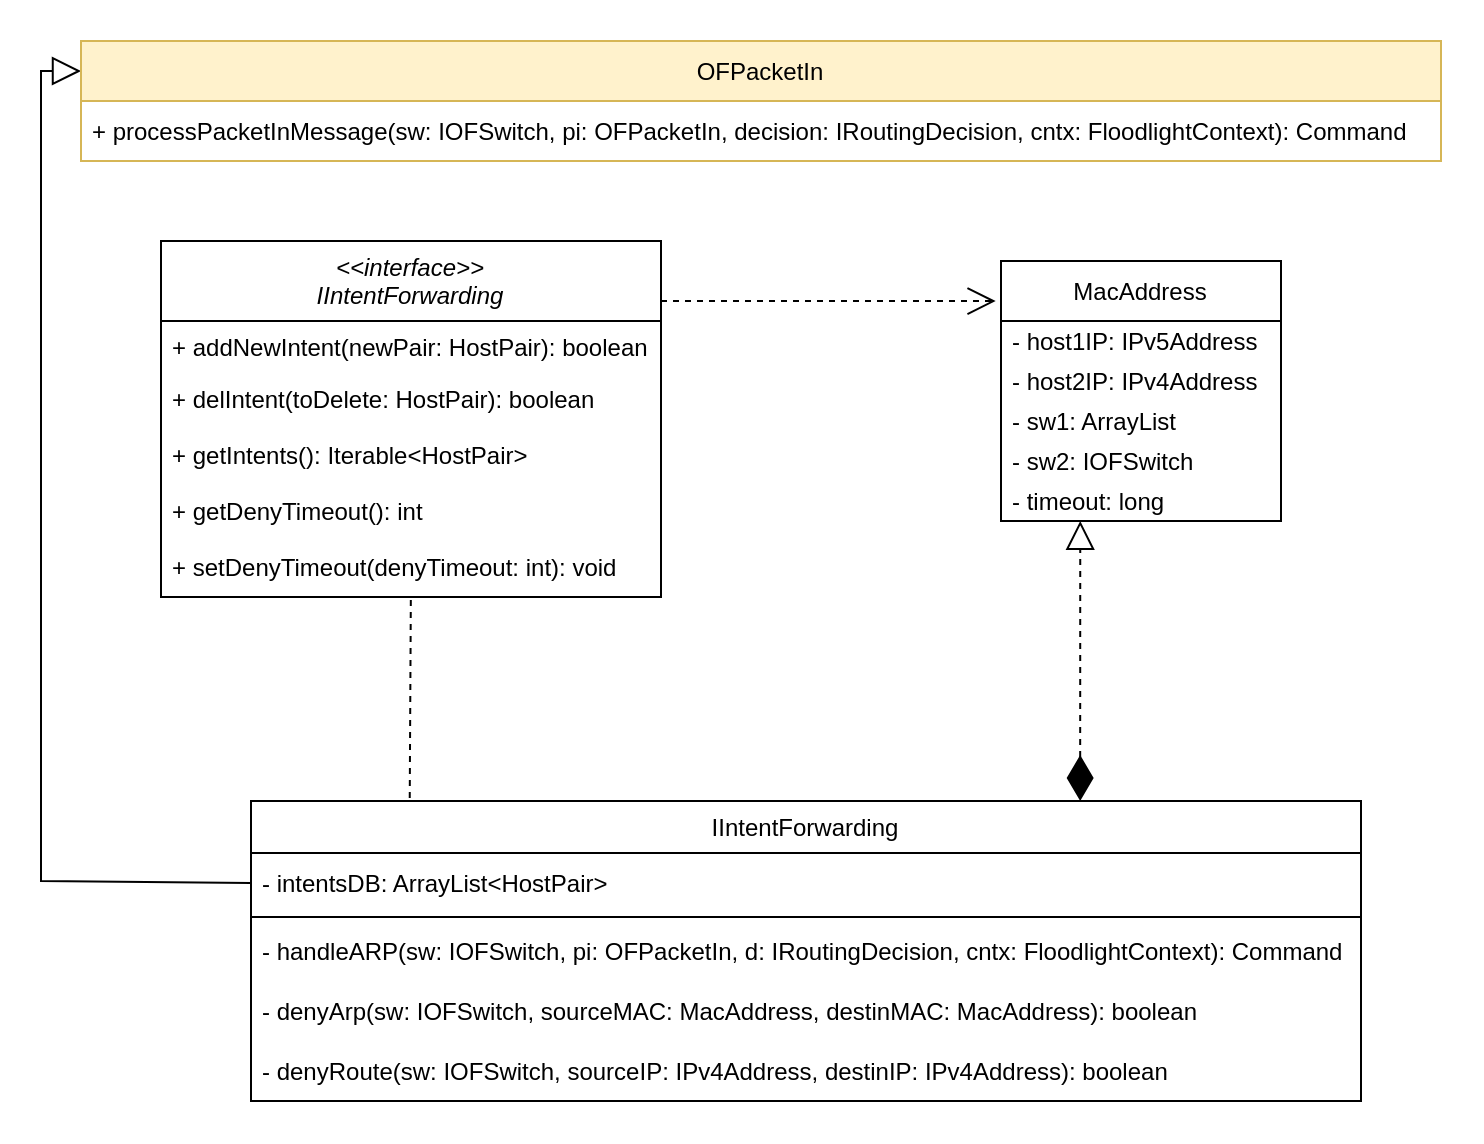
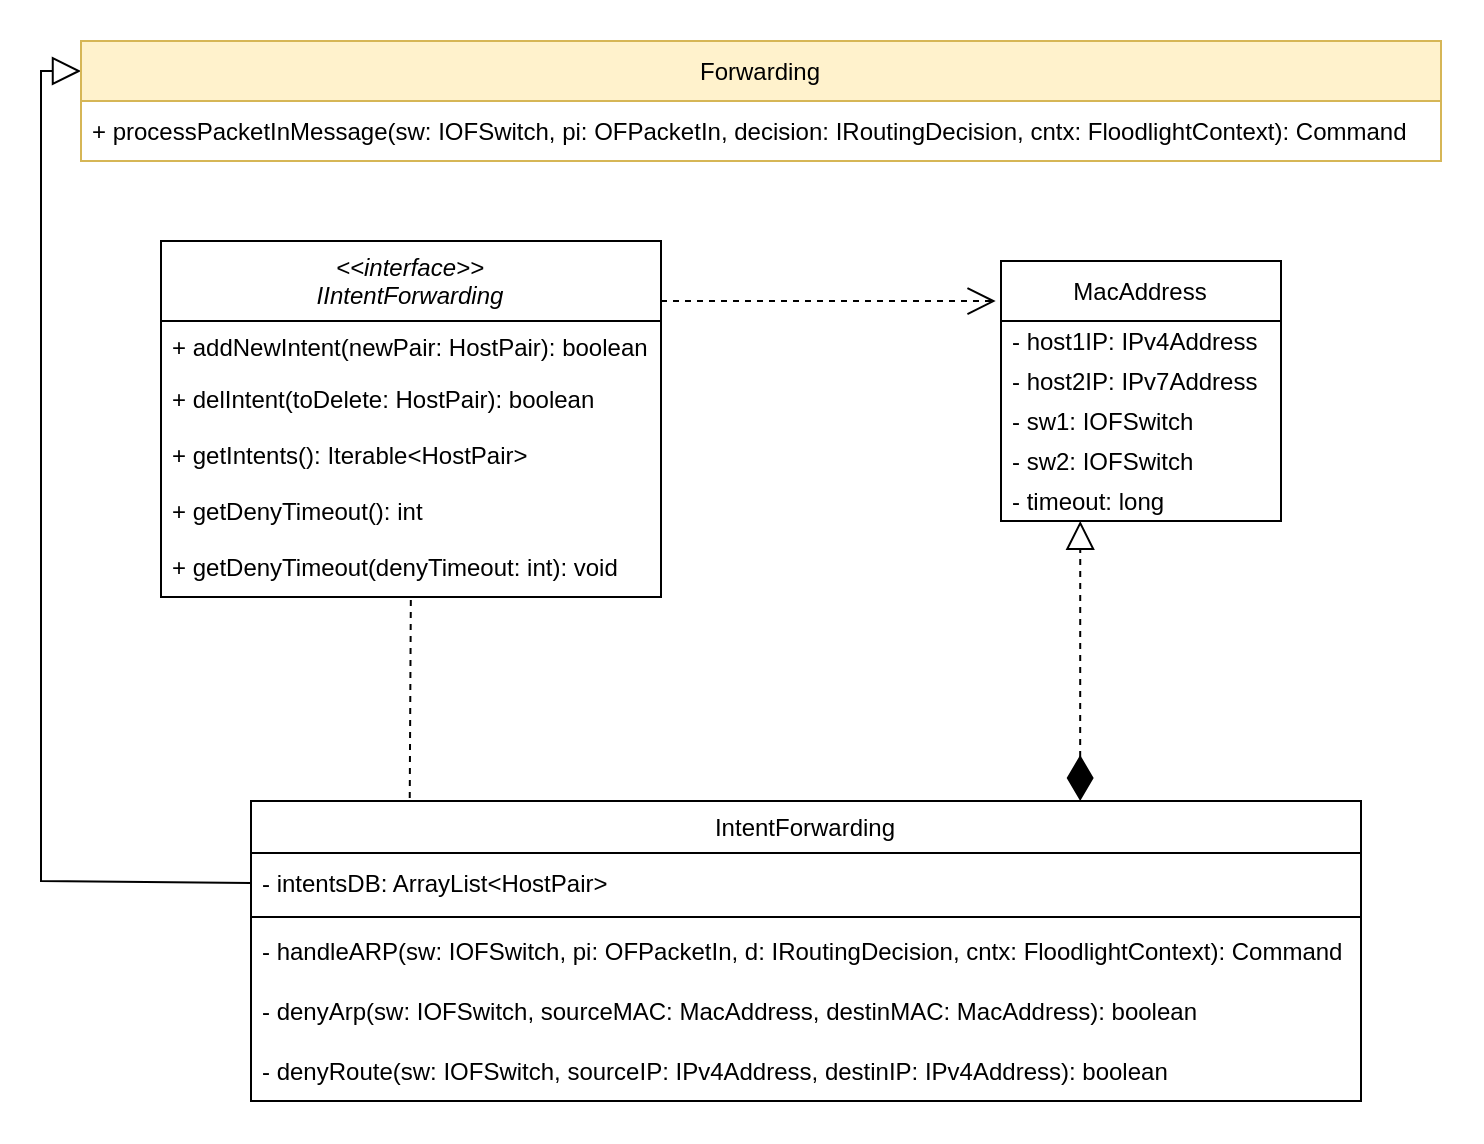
- <mxCell id="16" value="OFPacketIn" style="swimlane;fontStyle=0;childLayout=stackLayout;horizontal=1;startSize=30;horizontalStack=0;resizeParent=1;resizeParentMax=0;resizeLast=0;collapsible=1;marginBottom=0;fillColor=#fff2cc;strokeColor=#d6b656;" parent="1" vertex="1"><mxGeometry x="40" y="20" width="680" height="60" as="geometry" /></mxCell>
+ <mxCell id="16" value="Forwarding" style="swimlane;fontStyle=0;childLayout=stackLayout;horizontal=1;startSize=30;horizontalStack=0;resizeParent=1;resizeParentMax=0;resizeLast=0;collapsible=1;marginBottom=0;fillColor=#fff2cc;strokeColor=#d6b656;" parent="1" vertex="1"><mxGeometry x="40" y="20" width="680" height="60" as="geometry" /></mxCell>
- <mxCell id="19" value="- host1IP: IPv5Address" style="text;strokeColor=none;fillColor=none;align=left;verticalAlign=middle;spacingLeft=4;spacingRight=4;overflow=hidden;points=[[0,0.5],[1,0.5]];portConstraint=eastwest;rotatable=0;fontSize=12;spacing=2;" parent="18" vertex="1"><mxGeometry y="30" width="140" height="20" as="geometry" /></mxCell>
+ <mxCell id="19" value="- host1IP: IPv4Address" style="text;strokeColor=none;fillColor=none;align=left;verticalAlign=middle;spacingLeft=4;spacingRight=4;overflow=hidden;points=[[0,0.5],[1,0.5]];portConstraint=eastwest;rotatable=0;fontSize=12;spacing=2;" parent="18" vertex="1"><mxGeometry y="30" width="140" height="20" as="geometry" /></mxCell>
- <mxCell id="20" value="- host2IP: IPv4Address" style="text;strokeColor=none;fillColor=none;align=left;verticalAlign=middle;spacingLeft=4;spacingRight=4;overflow=hidden;points=[[0,0.5],[1,0.5]];portConstraint=eastwest;rotatable=0;fontSize=12;spacing=2;" parent="18" vertex="1"><mxGeometry y="50" width="140" height="20" as="geometry" /></mxCell>
+ <mxCell id="20" value="- host2IP: IPv7Address" style="text;strokeColor=none;fillColor=none;align=left;verticalAlign=middle;spacingLeft=4;spacingRight=4;overflow=hidden;points=[[0,0.5],[1,0.5]];portConstraint=eastwest;rotatable=0;fontSize=12;spacing=2;" parent="18" vertex="1"><mxGeometry y="50" width="140" height="20" as="geometry" /></mxCell>
- <mxCell id="21" value="- sw1: ArrayList" style="text;strokeColor=none;fillColor=none;align=left;verticalAlign=middle;spacingLeft=4;spacingRight=4;overflow=hidden;points=[[0,0.5],[1,0.5]];portConstraint=eastwest;rotatable=0;fontSize=12;spacing=2;" parent="18" vertex="1"><mxGeometry y="70" width="140" height="20" as="geometry" /></mxCell>
+ <mxCell id="21" value="- sw1: IOFSwitch" style="text;strokeColor=none;fillColor=none;align=left;verticalAlign=middle;spacingLeft=4;spacingRight=4;overflow=hidden;points=[[0,0.5],[1,0.5]];portConstraint=eastwest;rotatable=0;fontSize=12;spacing=2;" parent="18" vertex="1"><mxGeometry y="70" width="140" height="20" as="geometry" /></mxCell>
- <mxCell id="7" value="+ setDenyTimeout(denyTimeout: int): void" style="text;align=left;verticalAlign=top;spacingLeft=4;spacingRight=4;overflow=hidden;rotatable=0;points=[[0,0.5],[1,0.5]];portConstraint=eastwest;rounded=0;shadow=0;html=0;" parent="2" vertex="1"><mxGeometry y="150" width="250" height="28" as="geometry" /></mxCell>
+ <mxCell id="7" value="+ getDenyTimeout(denyTimeout: int): void" style="text;align=left;verticalAlign=top;spacingLeft=4;spacingRight=4;overflow=hidden;rotatable=0;points=[[0,0.5],[1,0.5]];portConstraint=eastwest;rounded=0;shadow=0;html=0;" parent="2" vertex="1"><mxGeometry y="150" width="250" height="28" as="geometry" /></mxCell>
- <mxCell id="8" value="IIntentForwarding" style="swimlane;fontStyle=0;align=center;verticalAlign=top;childLayout=stackLayout;horizontal=1;startSize=26;horizontalStack=0;resizeParent=1;resizeLast=0;collapsible=1;marginBottom=0;rounded=0;shadow=0;strokeWidth=1;" parent="1" vertex="1"><mxGeometry x="125" y="400" width="555" height="150" as="geometry"><mxRectangle x="130" y="380" width="160" height="26" as="alternateBounds" /></mxGeometry></mxCell>
+ <mxCell id="8" value="IntentForwarding" style="swimlane;fontStyle=0;align=center;verticalAlign=top;childLayout=stackLayout;horizontal=1;startSize=26;horizontalStack=0;resizeParent=1;resizeLast=0;collapsible=1;marginBottom=0;rounded=0;shadow=0;strokeWidth=1;" parent="1" vertex="1"><mxGeometry x="125" y="400" width="555" height="150" as="geometry"><mxRectangle x="130" y="380" width="160" height="26" as="alternateBounds" /></mxGeometry></mxCell>
